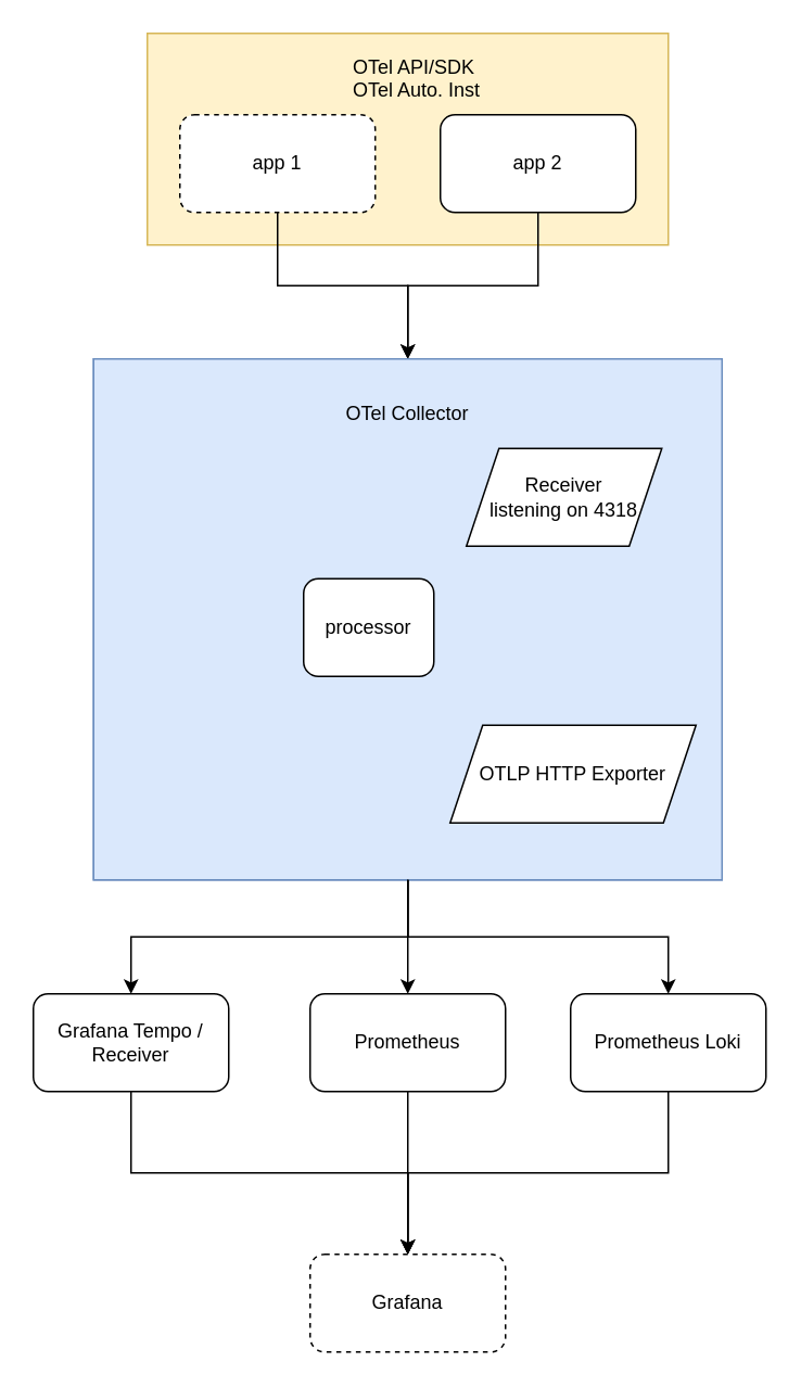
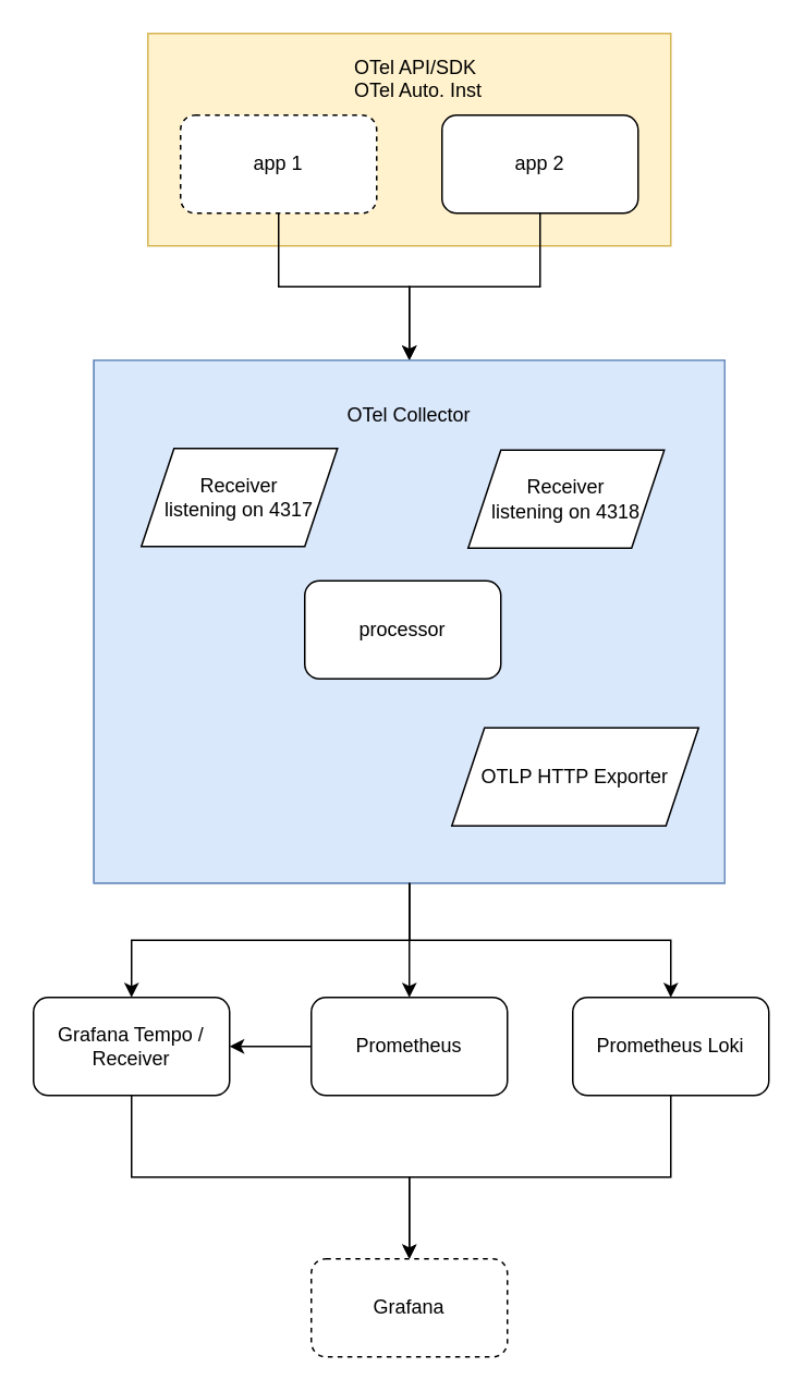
+ <mxCell id="11" value="Receiver&lt;br&gt;listening on 4317" style="shape=parallelogram;perimeter=parallelogramPerimeter;whiteSpace=wrap;html=1;fixedSize=1;" vertex="1" parent="8"><mxGeometry x="29" y="54" width="120" height="60" as="geometry" /></mxCell>
- <mxCell id="13" value="processor" style="rounded=1;whiteSpace=wrap;html=1;" vertex="1" parent="8"><mxGeometry x="129" y="135" width="80" height="60" as="geometry" /></mxCell>
+ <mxCell id="13" value="processor" style="rounded=1;whiteSpace=wrap;html=1;" vertex="1" parent="8"><mxGeometry x="129" y="135" width="120" height="60" as="geometry" /></mxCell>
- <mxCell id="17" style="edgeStyle=orthogonalEdgeStyle;rounded=0;orthogonalLoop=1;jettySize=auto;html=1;entryX=0.5;entryY=0;entryDx=0;entryDy=0;" edge="1" parent="1" source="18" target="21"><mxGeometry relative="1" as="geometry" /></mxCell>
+ <mxCell id="17" style="edgeStyle=orthogonalEdgeStyle;rounded=0;orthogonalLoop=1;jettySize=auto;html=1;" edge="1" parent="1" source="18" target="16"><mxGeometry relative="1" as="geometry" /></mxCell>
- <mxCell id="15" style="edgeStyle=orthogonalEdgeStyle;rounded=0;orthogonalLoop=1;jettySize=auto;html=1;entryX=0.5;entryY=0;entryDx=0;entryDy=0;" edge="1" parent="1" source="16" target="21"><mxGeometry relative="1" as="geometry"><Array as="points"><mxPoint x="80" y="720" /><mxPoint x="250" y="720" /></Array></mxGeometry></mxCell>
+ <mxCell id="15" style="edgeStyle=orthogonalEdgeStyle;rounded=0;orthogonalLoop=1;jettySize=auto;html=1;entryX=0.5;entryY=0;entryDx=0;entryDy=0;endArrow=open;" edge="1" parent="1" source="16" target="21"><mxGeometry relative="1" as="geometry"><Array as="points"><mxPoint x="80" y="720" /><mxPoint x="250" y="720" /></Array></mxGeometry></mxCell>
